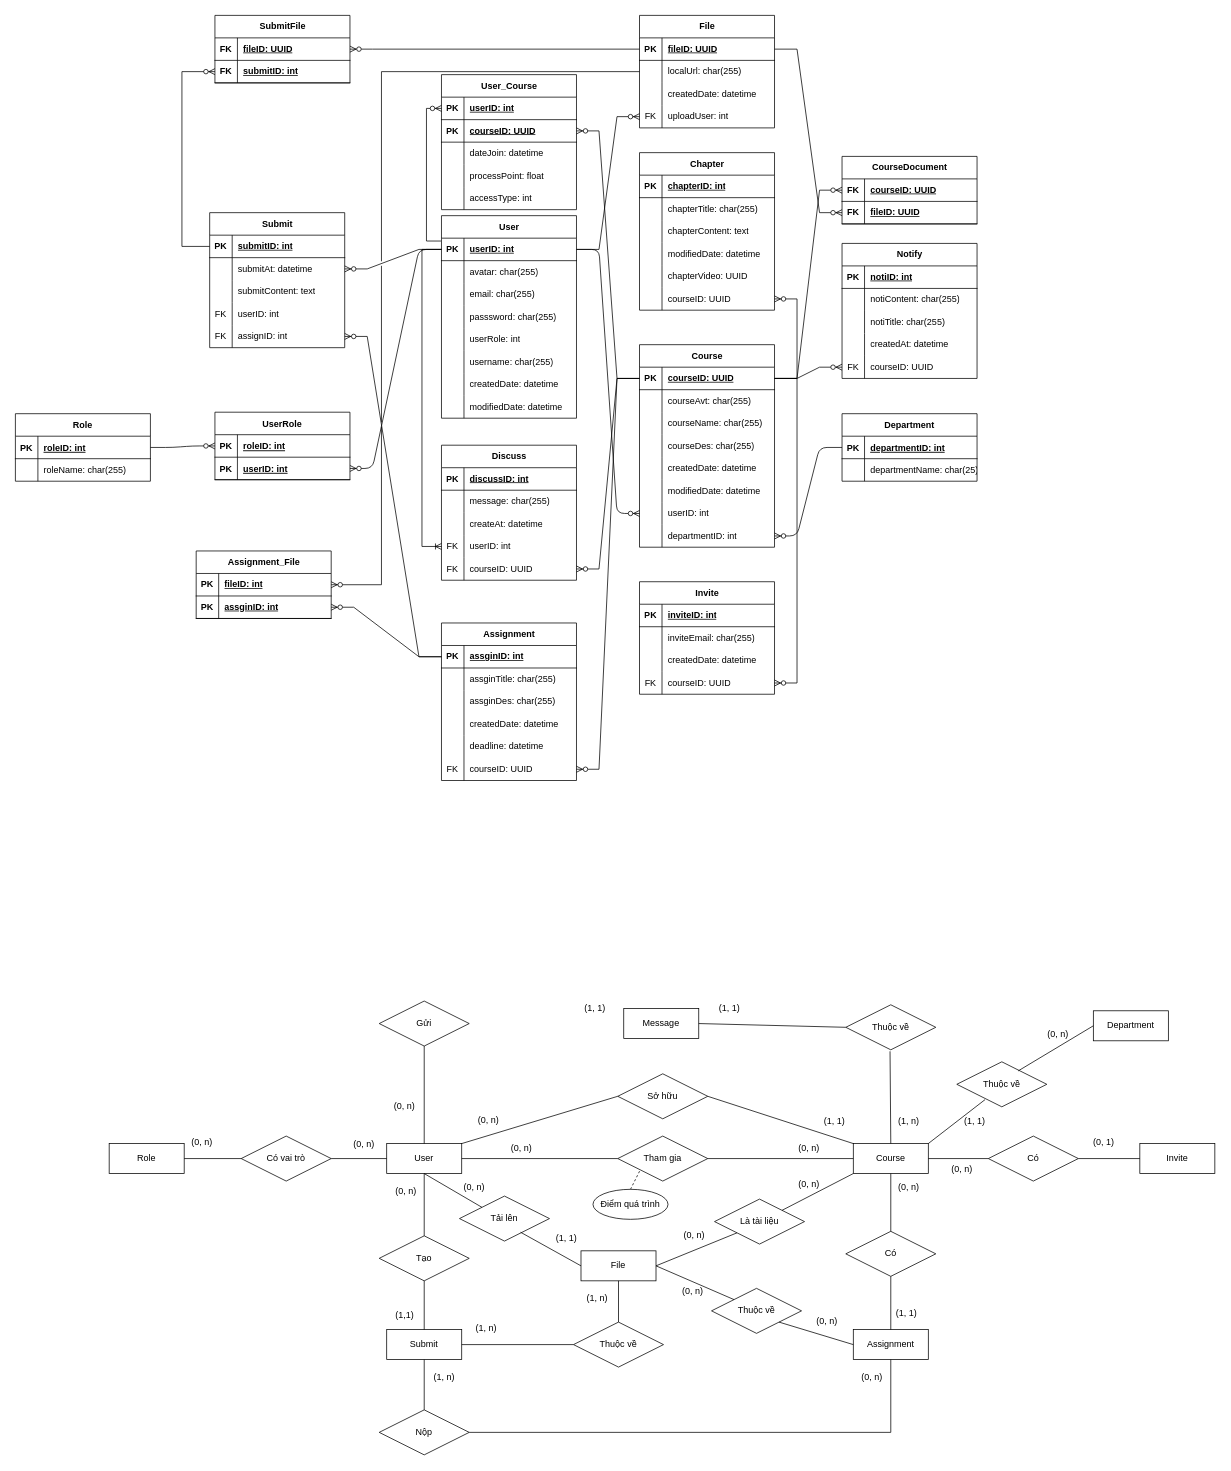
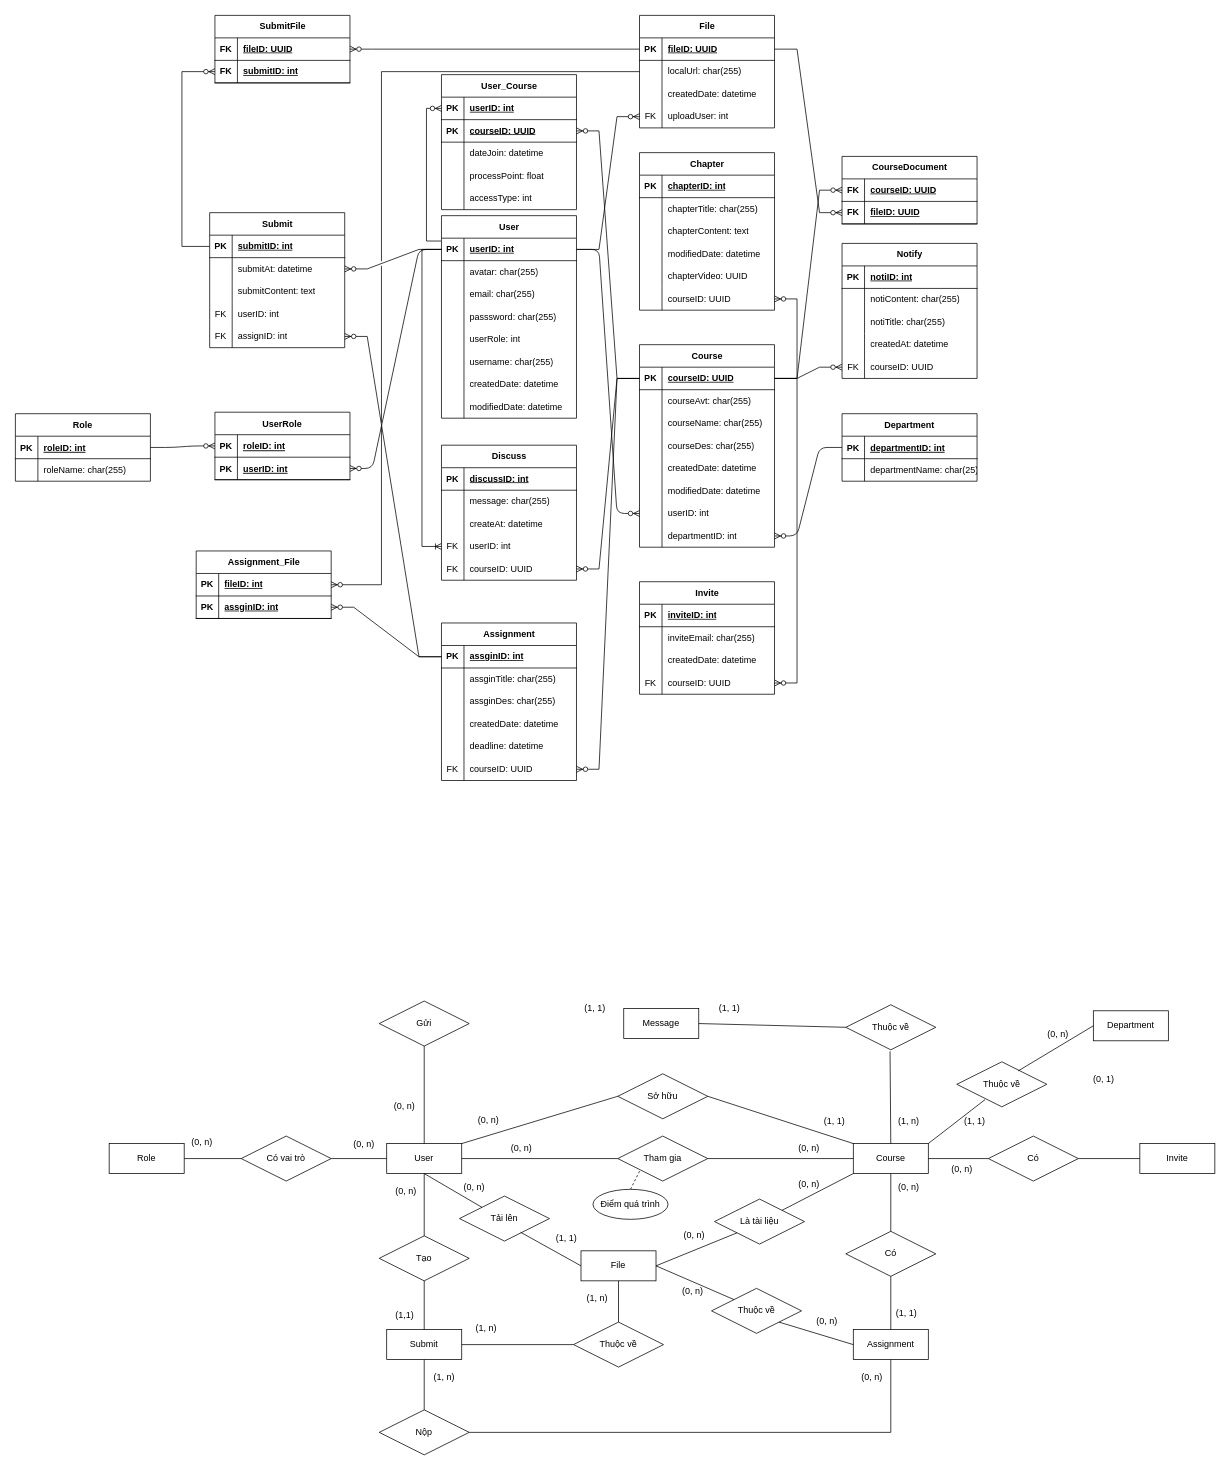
- <mxCell id="305" value="(0, 1)" style="text;strokeColor=none;fillColor=none;spacingLeft=4;spacingRight=4;overflow=hidden;rotatable=0;points=[[0,0.5],[1,0.5]];portConstraint=eastwest;fontSize=12;" parent="1" vertex="1"><mxGeometry x="1451" y="1509" width="40" height="30" as="geometry" /></mxCell>
+ <mxCell id="305" value="(0, 1)" style="text;strokeColor=none;fillColor=none;spacingLeft=4;spacingRight=4;overflow=hidden;rotatable=0;points=[[0,0.5],[1,0.5]];portConstraint=eastwest;fontSize=12;" parent="1" vertex="1"><mxGeometry x="1451" y="1424" width="40" height="30" as="geometry" /></mxCell>
